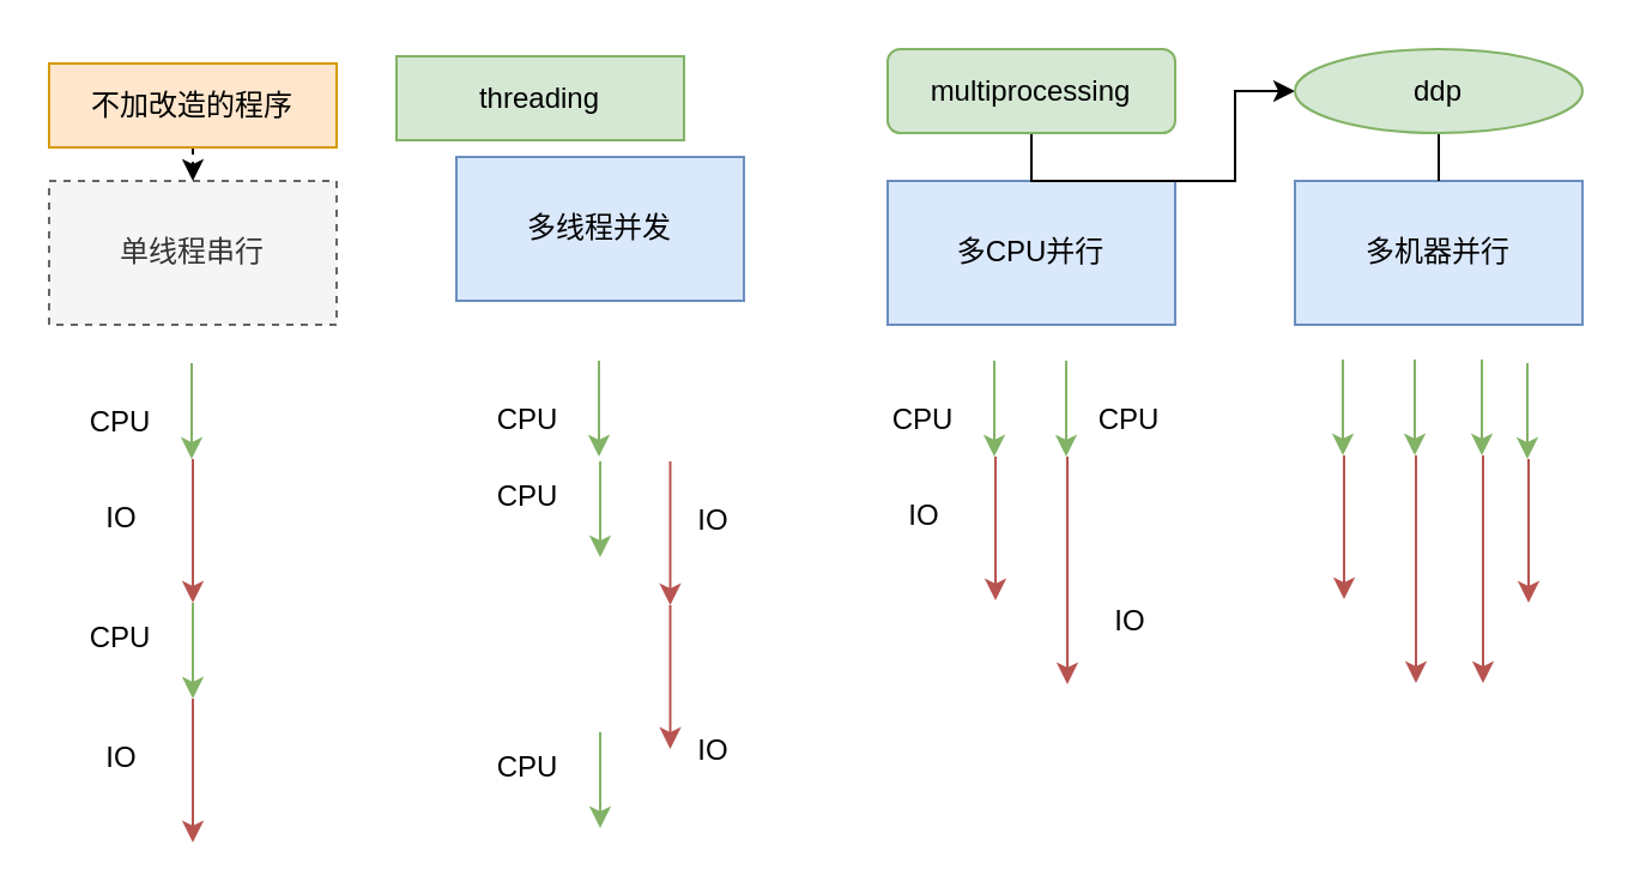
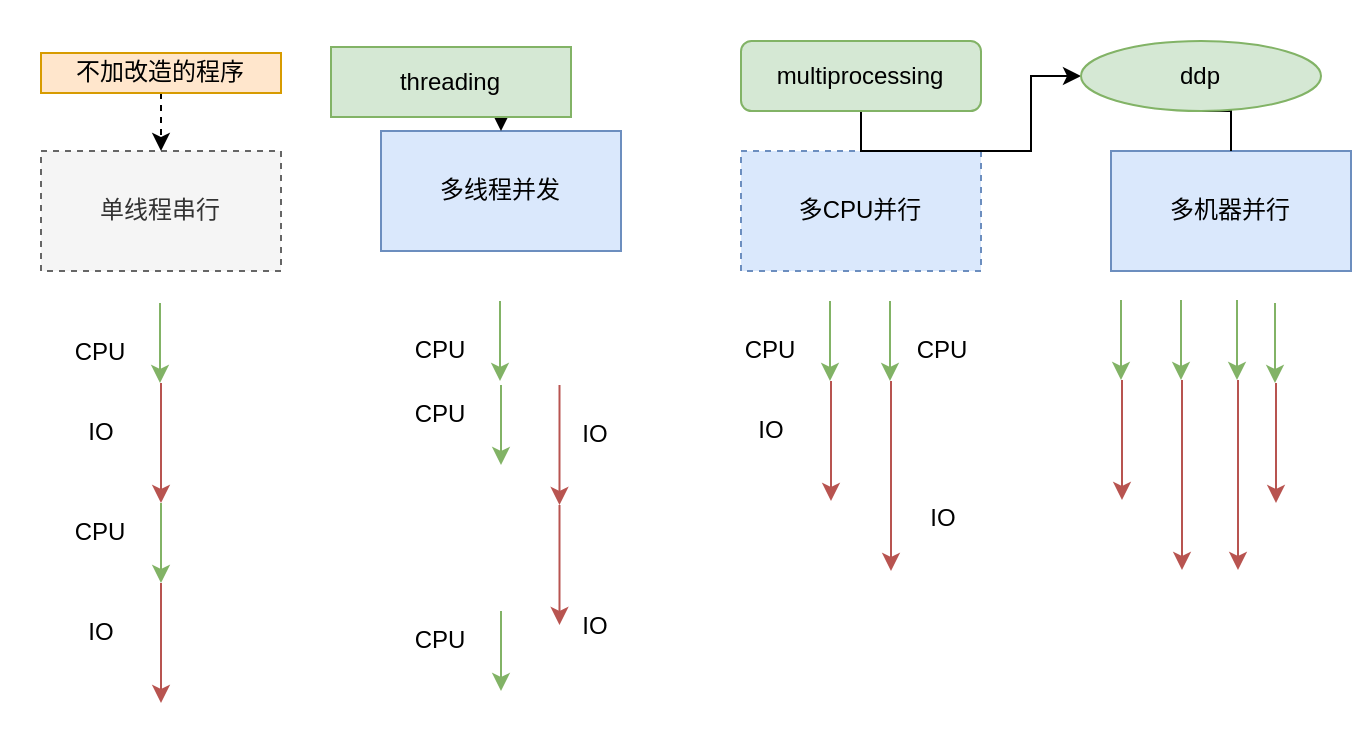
- <mxCell id="41" value="不加改造的程序" style="rounded=0;whiteSpace=wrap;html=1;fillColor=#ffe6cc;strokeColor=#d79b00;" vertex="1" parent="1"><mxGeometry x="20" y="26" width="120" height="35" as="geometry" /></mxCell>
+ <mxCell id="41" value="不加改造的程序" style="rounded=0;whiteSpace=wrap;html=1;fillColor=#ffe6cc;strokeColor=#d79b00;" vertex="1" parent="1"><mxGeometry x="20" y="26" width="120" height="20" as="geometry" /></mxCell>
+ <mxCell id="42" style="edgeStyle=orthogonalEdgeStyle;rounded=0;orthogonalLoop=1;jettySize=auto;html=1;exitX=0.5;exitY=1;exitDx=0;exitDy=0;entryX=0.5;entryY=0;entryDx=0;entryDy=0;" edge="1" parent="1" source="43" target="3"><mxGeometry relative="1" as="geometry" /></mxCell>
- <mxCell id="4" value="多CPU并行" style="rounded=0;whiteSpace=wrap;html=1;fillColor=#dae8fc;strokeColor=#6c8ebf;" vertex="1" parent="1"><mxGeometry x="370" y="75" width="120" height="60" as="geometry" /></mxCell>
+ <mxCell id="4" value="多CPU并行" style="rounded=0;whiteSpace=wrap;html=1;fillColor=#dae8fc;strokeColor=#6c8ebf;dashed=1;" vertex="1" parent="1"><mxGeometry x="370" y="75" width="120" height="60" as="geometry" /></mxCell>
- <mxCell id="5" value="多机器并行" style="rounded=0;whiteSpace=wrap;html=1;fillColor=#dae8fc;strokeColor=#6c8ebf;" vertex="1" parent="1"><mxGeometry x="540" y="75" width="120" height="60" as="geometry" /></mxCell>
+ <mxCell id="5" value="多机器并行" style="rounded=0;whiteSpace=wrap;html=1;fillColor=#dae8fc;strokeColor=#6c8ebf;" vertex="1" parent="1"><mxGeometry x="555" y="75" width="120" height="60" as="geometry" /></mxCell>
